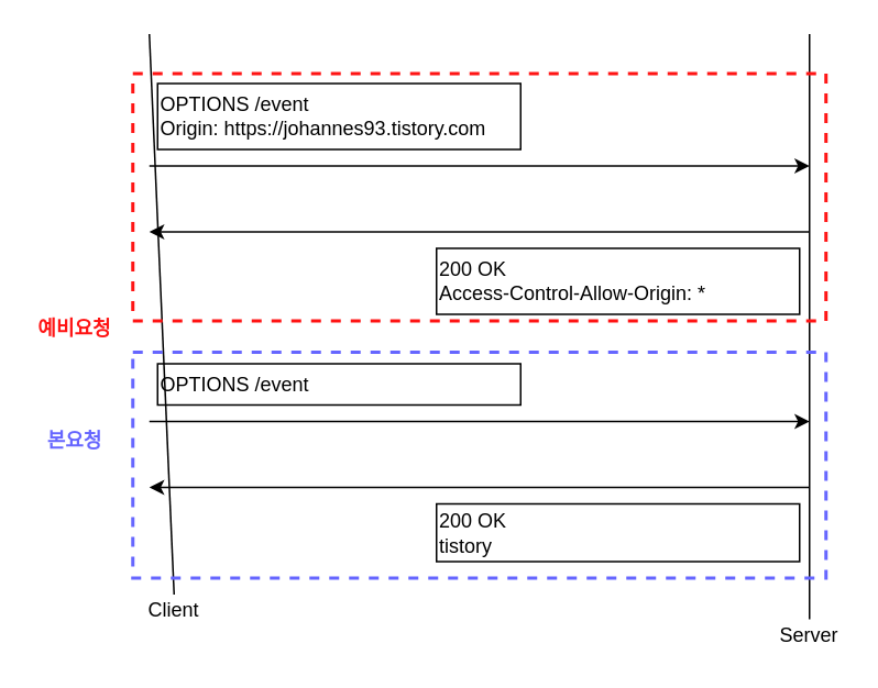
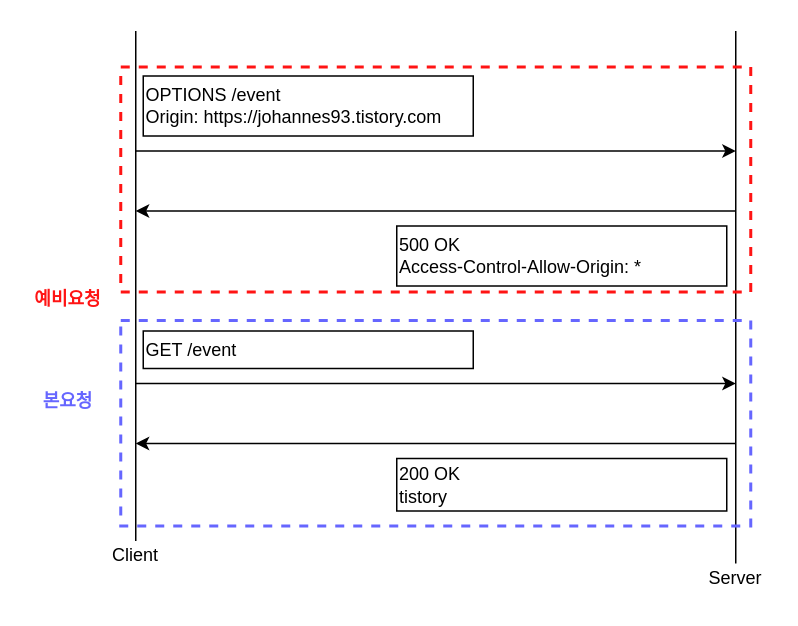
- <mxCell id="8" value="200 OK&lt;br&gt;Access-Control-Allow-Origin:&amp;nbsp;*" style="text;html=1;align=left;verticalAlign=middle;whiteSpace=wrap;rounded=0;strokeColor=#000000;" vertex="1" parent="1"><mxGeometry x="264" y="150" width="220" height="40" as="geometry" /></mxCell>
+ <mxCell id="8" value="500 OK&lt;br&gt;Access-Control-Allow-Origin:&amp;nbsp;*" style="text;html=1;align=left;verticalAlign=middle;whiteSpace=wrap;rounded=0;strokeColor=#000000;" vertex="1" parent="1"><mxGeometry x="264" y="150" width="220" height="40" as="geometry" /></mxCell>
- <mxCell id="11" value="OPTIONS /event" style="text;html=1;align=left;verticalAlign=middle;whiteSpace=wrap;rounded=0;strokeColor=#000000;" vertex="1" parent="1"><mxGeometry x="95" y="220" width="220" height="25" as="geometry" /></mxCell>
+ <mxCell id="11" value="GET /event" style="text;html=1;align=left;verticalAlign=middle;whiteSpace=wrap;rounded=0;strokeColor=#000000;" vertex="1" parent="1"><mxGeometry x="95" y="220" width="220" height="25" as="geometry" /></mxCell>
- <mxCell id="4" value="Client" style="text;html=1;strokeColor=none;fillColor=none;align=center;verticalAlign=middle;whiteSpace=wrap;rounded=0;" vertex="1" parent="1"><mxGeometry x="85" y="360" width="40" height="20" as="geometry" /></mxCell>
+ <mxCell id="4" value="Client" style="text;html=1;strokeColor=none;fillColor=none;align=center;verticalAlign=middle;whiteSpace=wrap;rounded=0;" vertex="1" parent="1"><mxGeometry x="70" y="360" width="40" height="20" as="geometry" /></mxCell>
